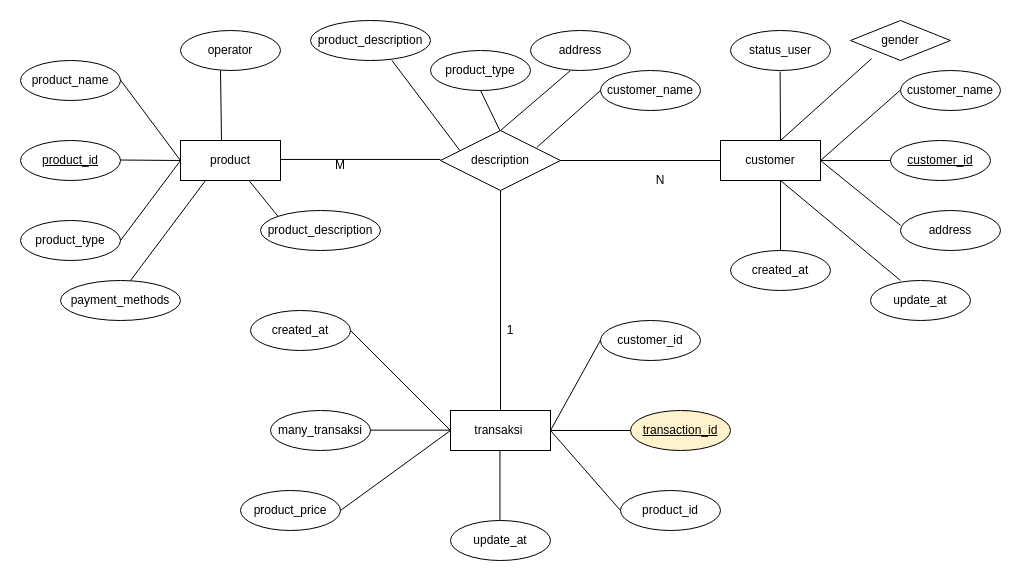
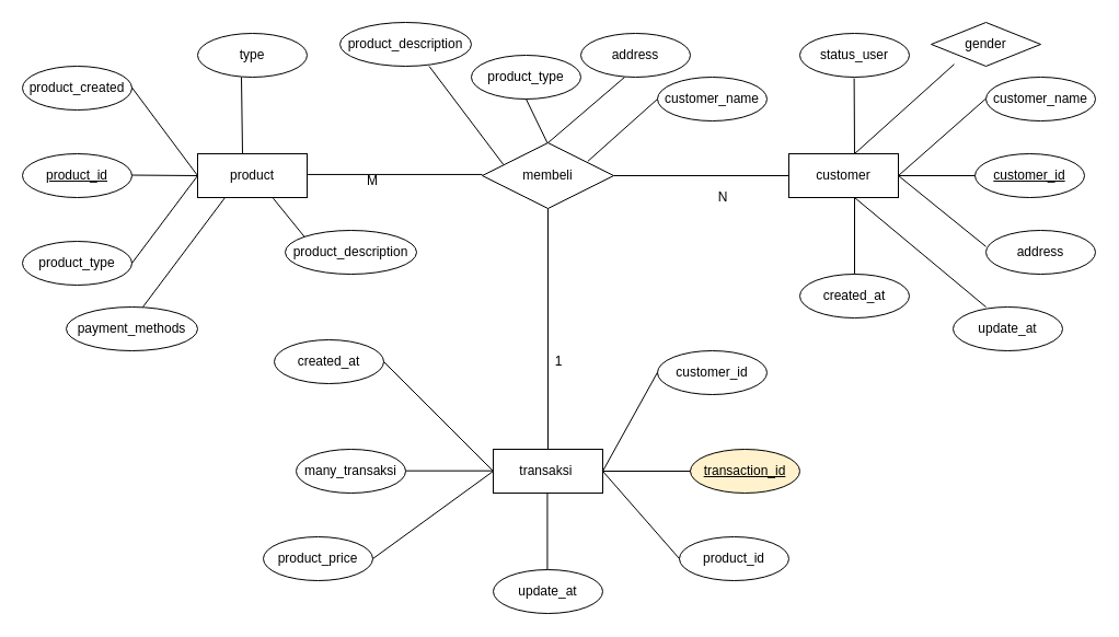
- <mxCell id="17" value="operator" style="ellipse;whiteSpace=wrap;html=1;align=center;" vertex="1" parent="1"><mxGeometry x="180" y="30" width="100" height="40" as="geometry" /></mxCell>
+ <mxCell id="17" value="type" style="ellipse;whiteSpace=wrap;html=1;align=center;" vertex="1" parent="1"><mxGeometry x="180" y="30" width="100" height="40" as="geometry" /></mxCell>
- <mxCell id="11" value="product_name" style="ellipse;whiteSpace=wrap;html=1;align=center;" vertex="1" parent="1"><mxGeometry x="20" y="60" width="100" height="40" as="geometry" /></mxCell>
+ <mxCell id="11" value="product_created" style="ellipse;whiteSpace=wrap;html=1;align=center;" vertex="1" parent="1"><mxGeometry x="20" y="60" width="100" height="40" as="geometry" /></mxCell>
- <mxCell id="3" value="description" style="shape=rhombus;perimeter=rhombusPerimeter;whiteSpace=wrap;html=1;align=center;" vertex="1" parent="1"><mxGeometry x="440" y="130" width="120" height="60" as="geometry" /></mxCell>
+ <mxCell id="3" value="membeli" style="shape=rhombus;perimeter=rhombusPerimeter;whiteSpace=wrap;html=1;align=center;" vertex="1" parent="1"><mxGeometry x="440" y="130" width="120" height="60" as="geometry" /></mxCell>
